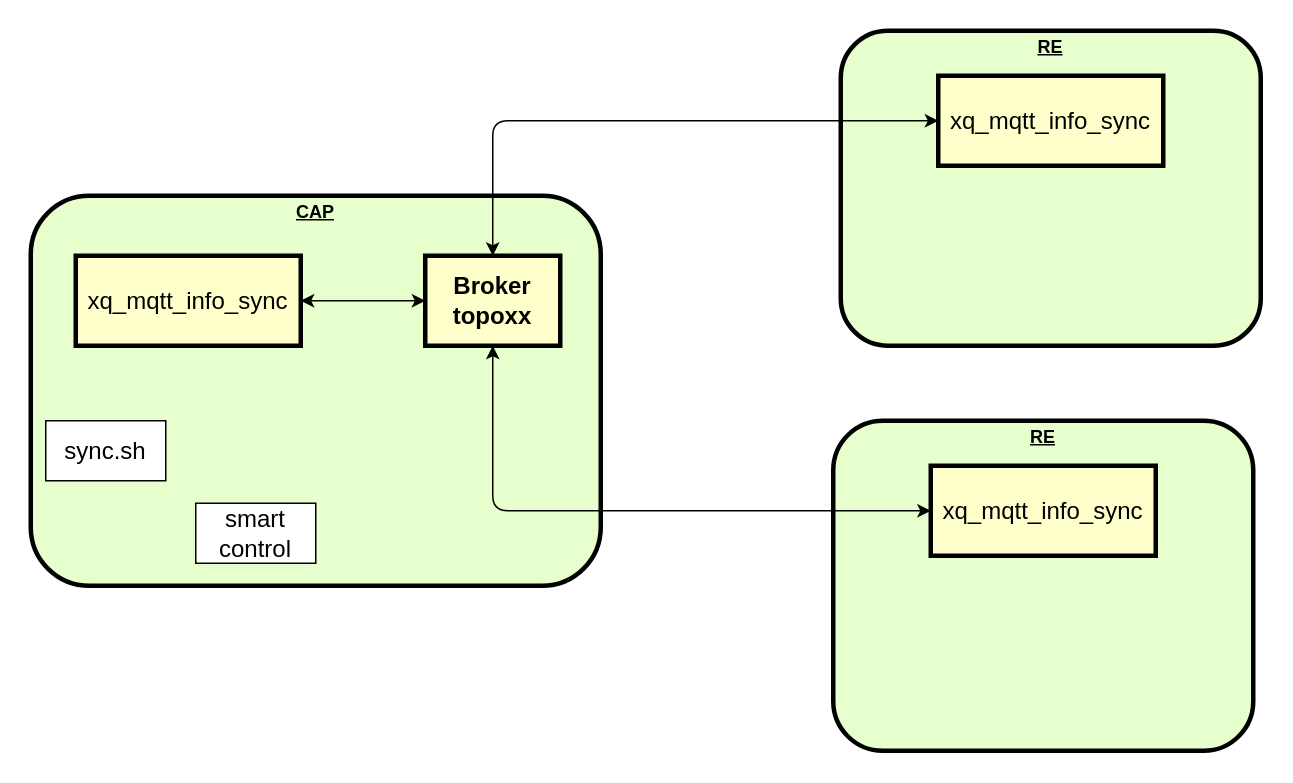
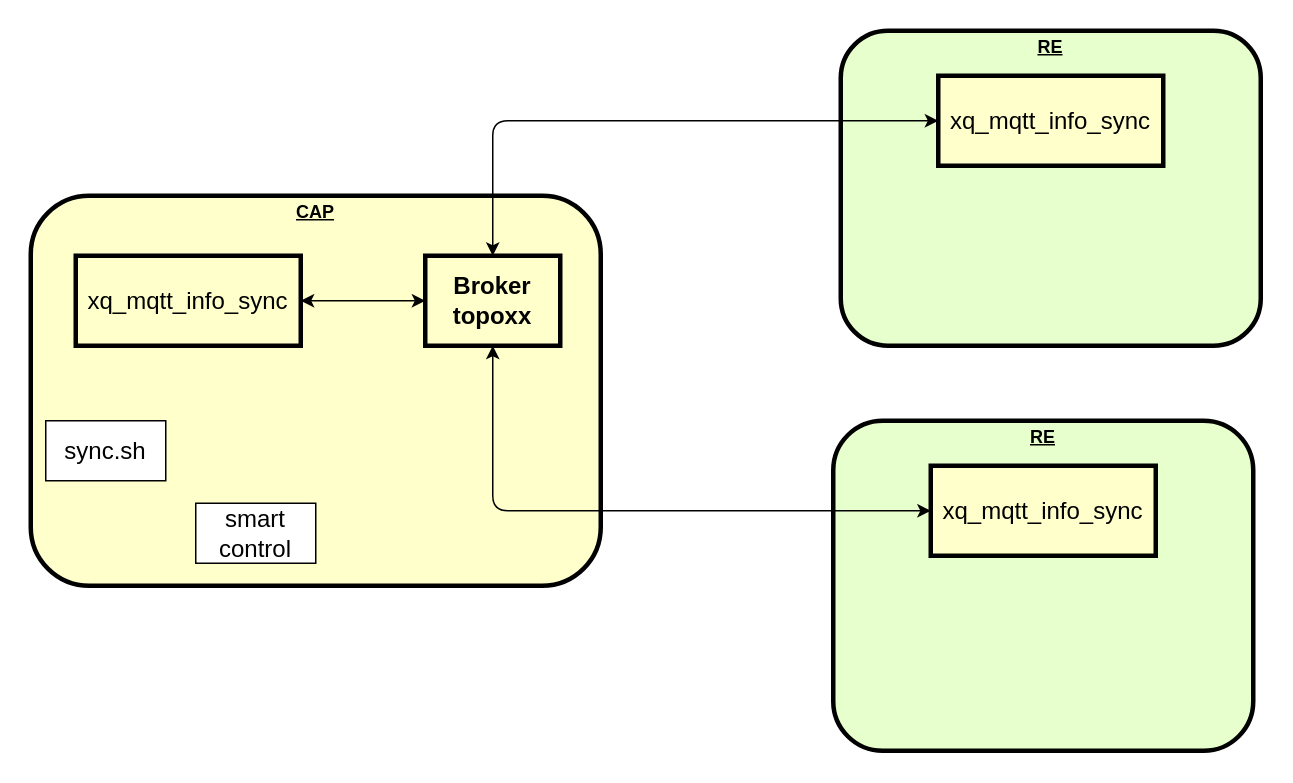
- <mxCell id="2" value="&lt;p style=&quot;margin: 0px ; margin-top: 4px ; text-align: center ; text-decoration: underline&quot;&gt;&lt;strong&gt;CAP&lt;/strong&gt;&lt;/p&gt;&lt;p style=&quot;margin: 0px ; margin-left: 8px&quot;&gt;&lt;br&gt;&lt;/p&gt;" style="verticalAlign=middle;align=center;overflow=fill;fontSize=12;fontFamily=Helvetica;html=1;rounded=1;fontStyle=1;strokeWidth=3;fillColor=#E6FFCC" vertex="1" parent="1"><mxGeometry x="20" y="130" width="380" height="260" as="geometry" /></mxCell>
+ <mxCell id="2" value="&lt;p style=&quot;margin: 0px ; margin-top: 4px ; text-align: center ; text-decoration: underline&quot;&gt;&lt;strong&gt;CAP&lt;/strong&gt;&lt;/p&gt;&lt;p style=&quot;margin: 0px ; margin-left: 8px&quot;&gt;&lt;br&gt;&lt;/p&gt;" style="verticalAlign=middle;align=center;overflow=fill;fontSize=12;fontFamily=Helvetica;html=1;rounded=1;fontStyle=1;strokeWidth=3;fillColor=#ffffcc;" vertex="1" parent="1"><mxGeometry x="20" y="130" width="380" height="260" as="geometry" /></mxCell>
